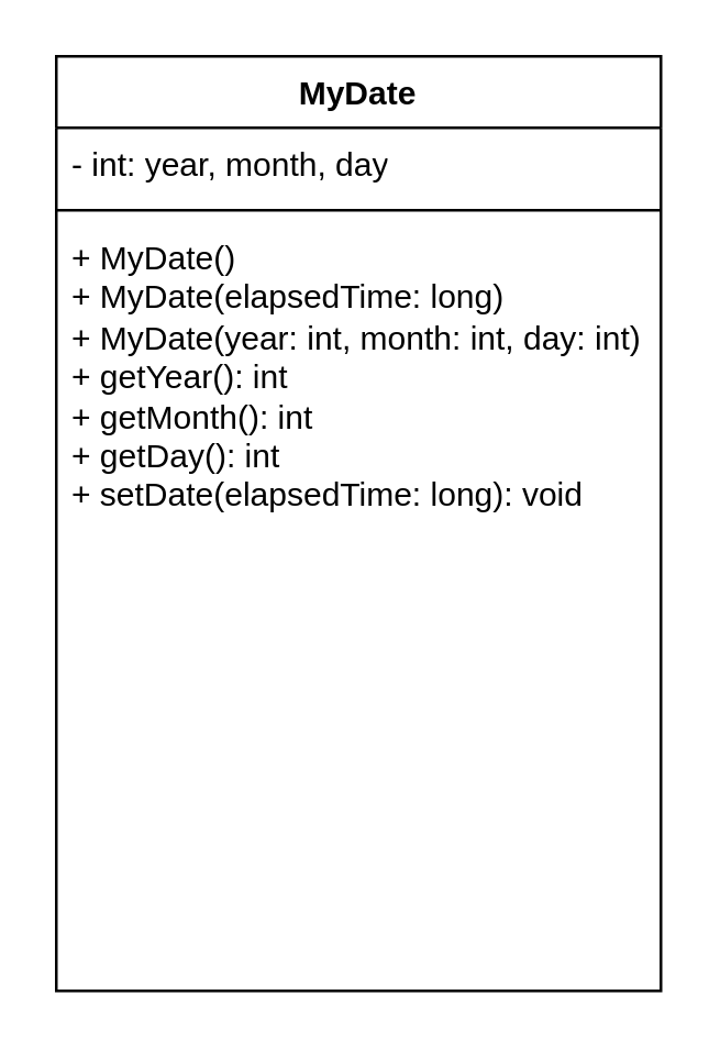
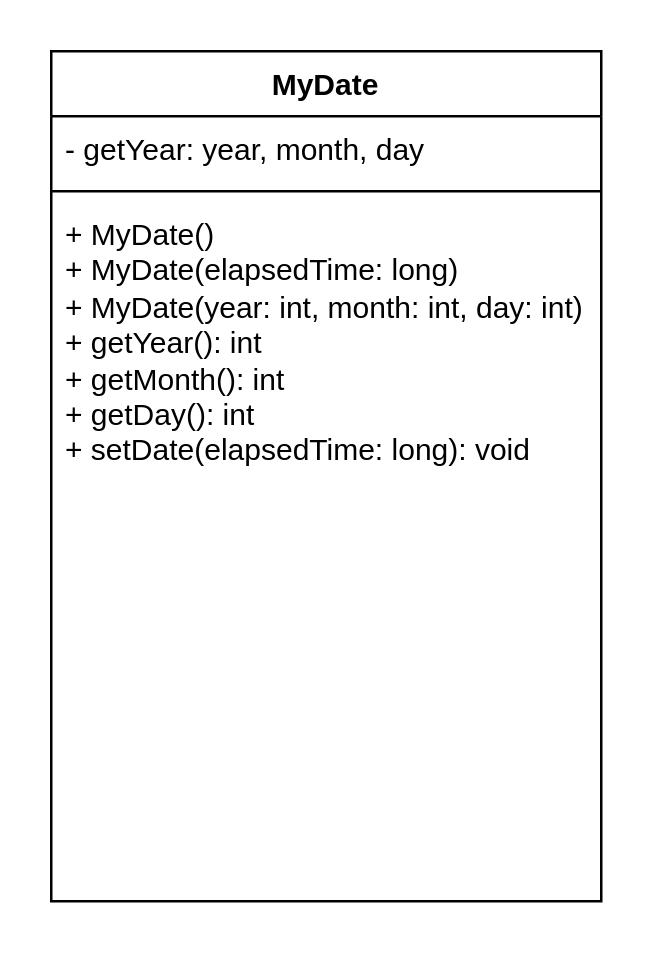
- <mxCell id="3" value="- int: year, month, day" style="text;strokeColor=none;fillColor=none;align=left;verticalAlign=top;spacingLeft=4;spacingRight=4;overflow=hidden;rotatable=0;points=[[0,0.5],[1,0.5]];portConstraint=eastwest;whiteSpace=wrap;html=1;" vertex="1" parent="2"><mxGeometry y="26" width="220" height="26" as="geometry" /></mxCell>
+ <mxCell id="3" value="- getYear: year, month, day" style="text;strokeColor=none;fillColor=none;align=left;verticalAlign=top;spacingLeft=4;spacingRight=4;overflow=hidden;rotatable=0;points=[[0,0.5],[1,0.5]];portConstraint=eastwest;whiteSpace=wrap;html=1;" vertex="1" parent="2"><mxGeometry y="26" width="220" height="26" as="geometry" /></mxCell>
